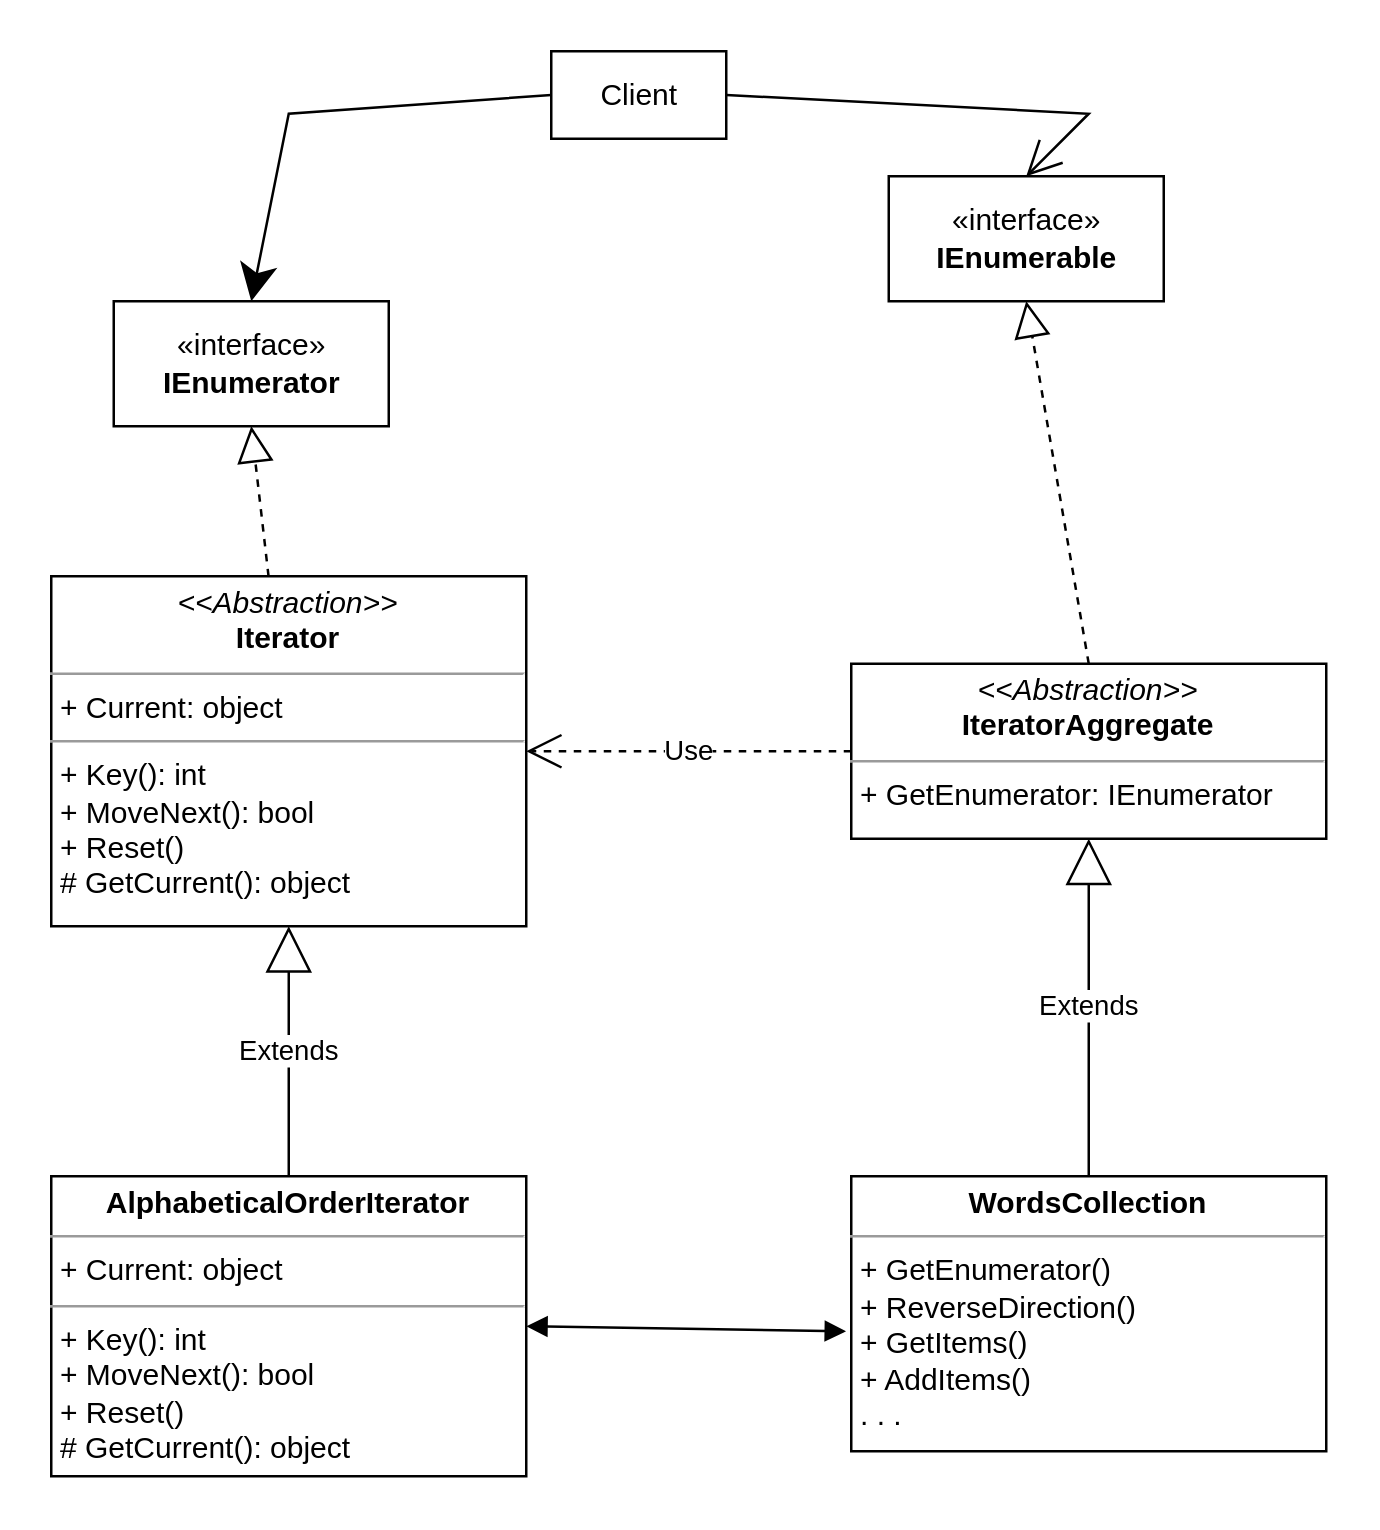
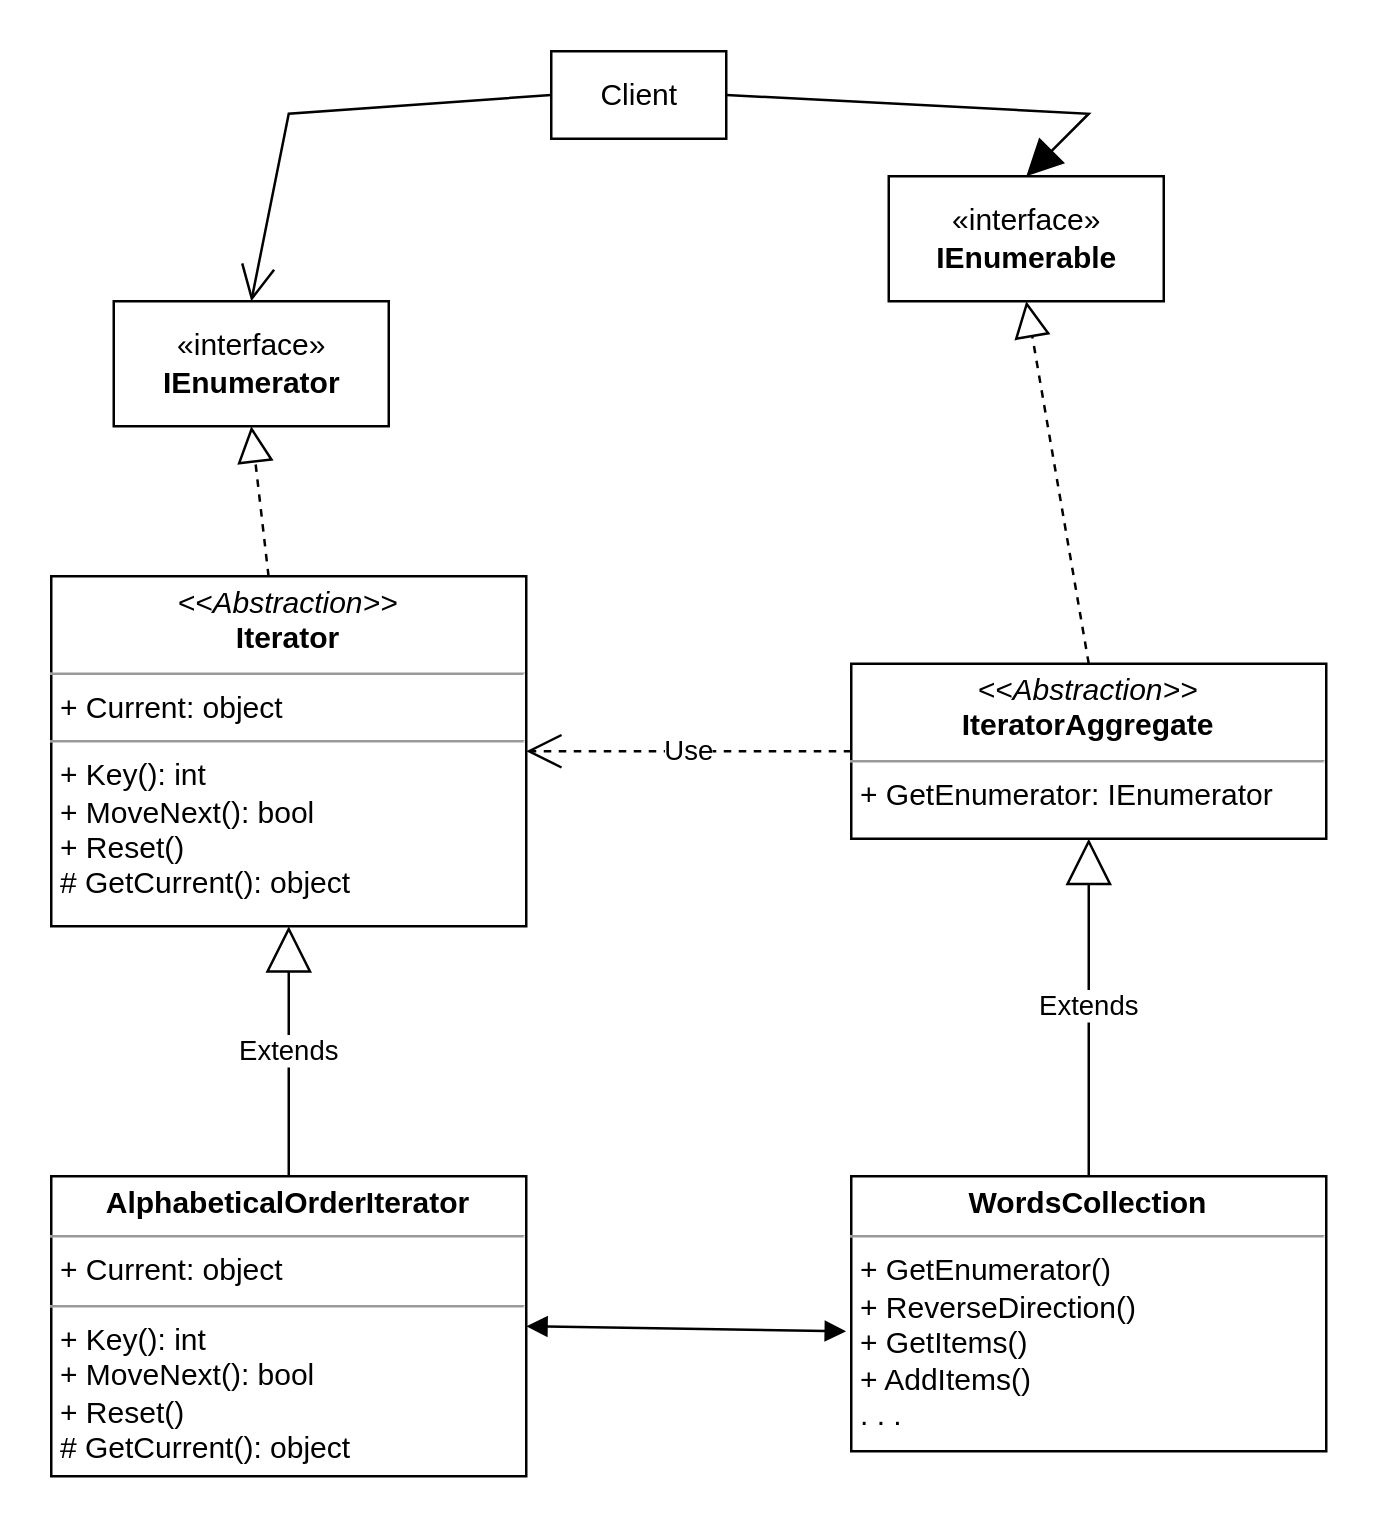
- <mxCell id="15" value="" style="endArrow=open;endFill=1;endSize=12;html=1;rounded=0;exitX=1;exitY=0.5;exitDx=0;exitDy=0;entryX=0.5;entryY=0;entryDx=0;entryDy=0;" edge="1" parent="1" source="14" target="3"><mxGeometry width="160" relative="1" as="geometry"><mxPoint x="270" y="370" as="sourcePoint" /><mxPoint x="430" y="370" as="targetPoint" /><Array as="points"><mxPoint x="435" y="45" /></Array></mxGeometry></mxCell>
+ <mxCell id="15" value="" style="endArrow=block;endFill=1;endSize=12;html=1;rounded=0;exitX=1;exitY=0.5;exitDx=0;exitDy=0;entryX=0.5;entryY=0;entryDx=0;entryDy=0;" edge="1" parent="1" source="14" target="3"><mxGeometry width="160" relative="1" as="geometry"><mxPoint x="270" y="370" as="sourcePoint" /><mxPoint x="430" y="370" as="targetPoint" /><Array as="points"><mxPoint x="435" y="45" /></Array></mxGeometry></mxCell>
- <mxCell id="16" value="" style="endArrow=classic;endFill=1;endSize=12;html=1;rounded=0;exitX=0;exitY=0.5;exitDx=0;exitDy=0;entryX=0.5;entryY=0;entryDx=0;entryDy=0;" edge="1" parent="1" source="14" target="2"><mxGeometry width="160" relative="1" as="geometry"><mxPoint x="340" y="55" as="sourcePoint" /><mxPoint x="445" y="130" as="targetPoint" /><Array as="points"><mxPoint x="115" y="45" /></Array></mxGeometry></mxCell>
+ <mxCell id="16" value="" style="endArrow=open;endFill=1;endSize=12;html=1;rounded=0;exitX=0;exitY=0.5;exitDx=0;exitDy=0;entryX=0.5;entryY=0;entryDx=0;entryDy=0;" edge="1" parent="1" source="14" target="2"><mxGeometry width="160" relative="1" as="geometry"><mxPoint x="340" y="55" as="sourcePoint" /><mxPoint x="445" y="130" as="targetPoint" /><Array as="points"><mxPoint x="115" y="45" /></Array></mxGeometry></mxCell>
